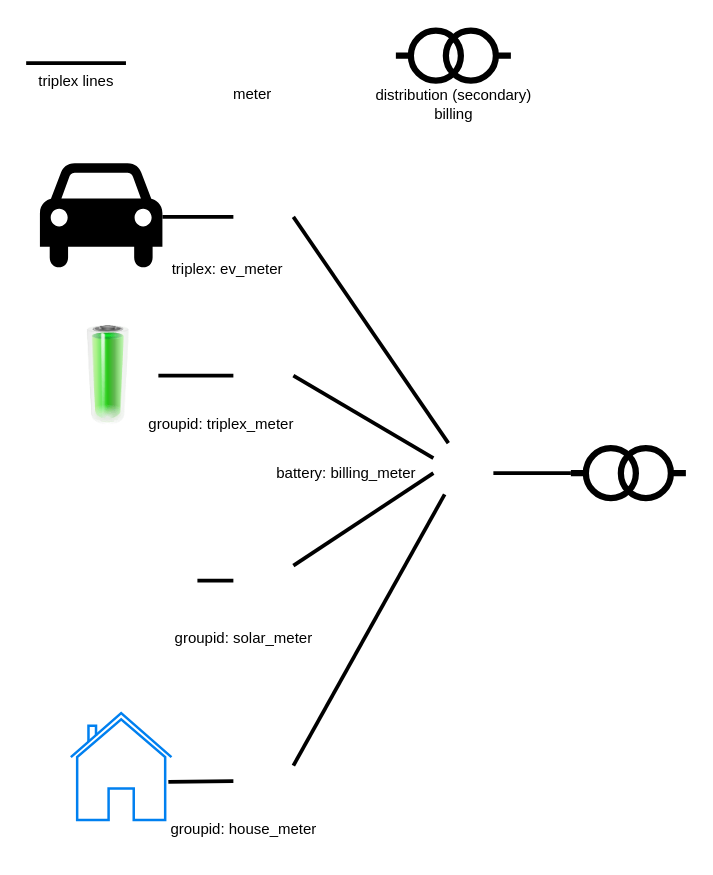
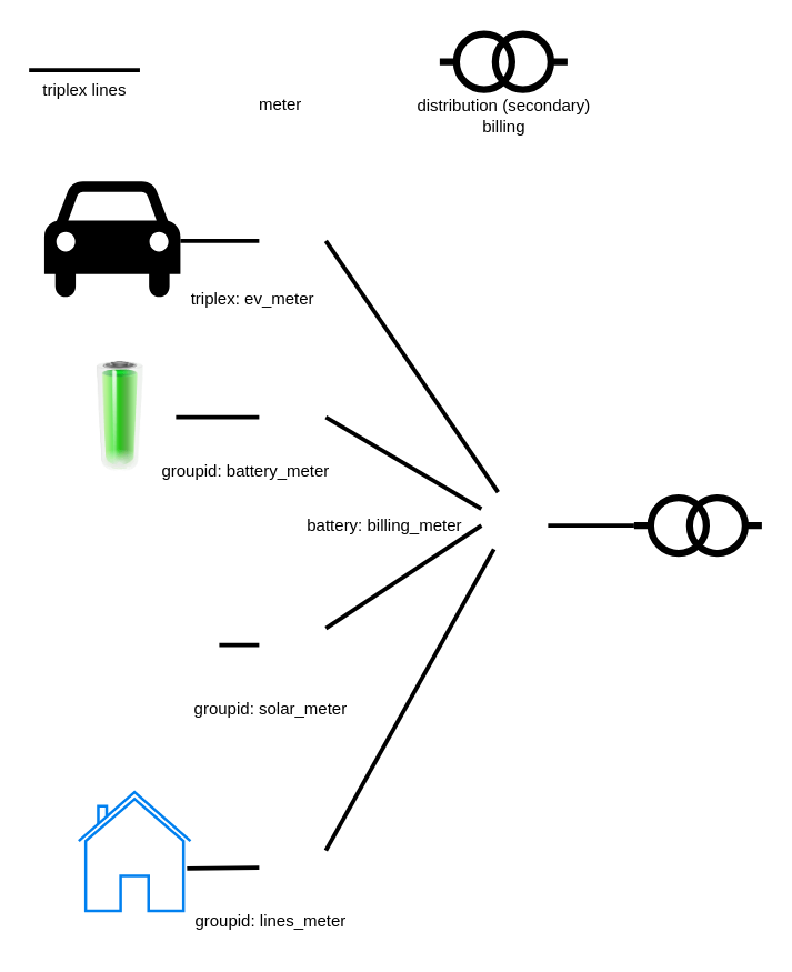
- <mxCell id="9" value="groupid: triplex_meter" style="text;html=1;align=center;verticalAlign=middle;resizable=0;points=[];autosize=1;strokeColor=none;fillColor=none;" vertex="1" parent="1"><mxGeometry x="106" y="324" width="140" height="30" as="geometry" /></mxCell>
+ <mxCell id="9" value="groupid: battery_meter" style="text;html=1;align=center;verticalAlign=middle;resizable=0;points=[];autosize=1;strokeColor=none;fillColor=none;" vertex="1" parent="1"><mxGeometry x="106" y="324" width="140" height="30" as="geometry" /></mxCell>
- <mxCell id="4" value="groupid: house_meter" style="text;html=1;align=center;verticalAlign=middle;resizable=0;points=[];autosize=1;strokeColor=none;fillColor=none;" vertex="1" parent="1"><mxGeometry x="124.23" y="648" width="140" height="30" as="geometry" /></mxCell>
+ <mxCell id="4" value="groupid: lines_meter" style="text;html=1;align=center;verticalAlign=middle;resizable=0;points=[];autosize=1;strokeColor=none;fillColor=none;" vertex="1" parent="1"><mxGeometry x="124.23" y="648" width="140" height="30" as="geometry" /></mxCell>
